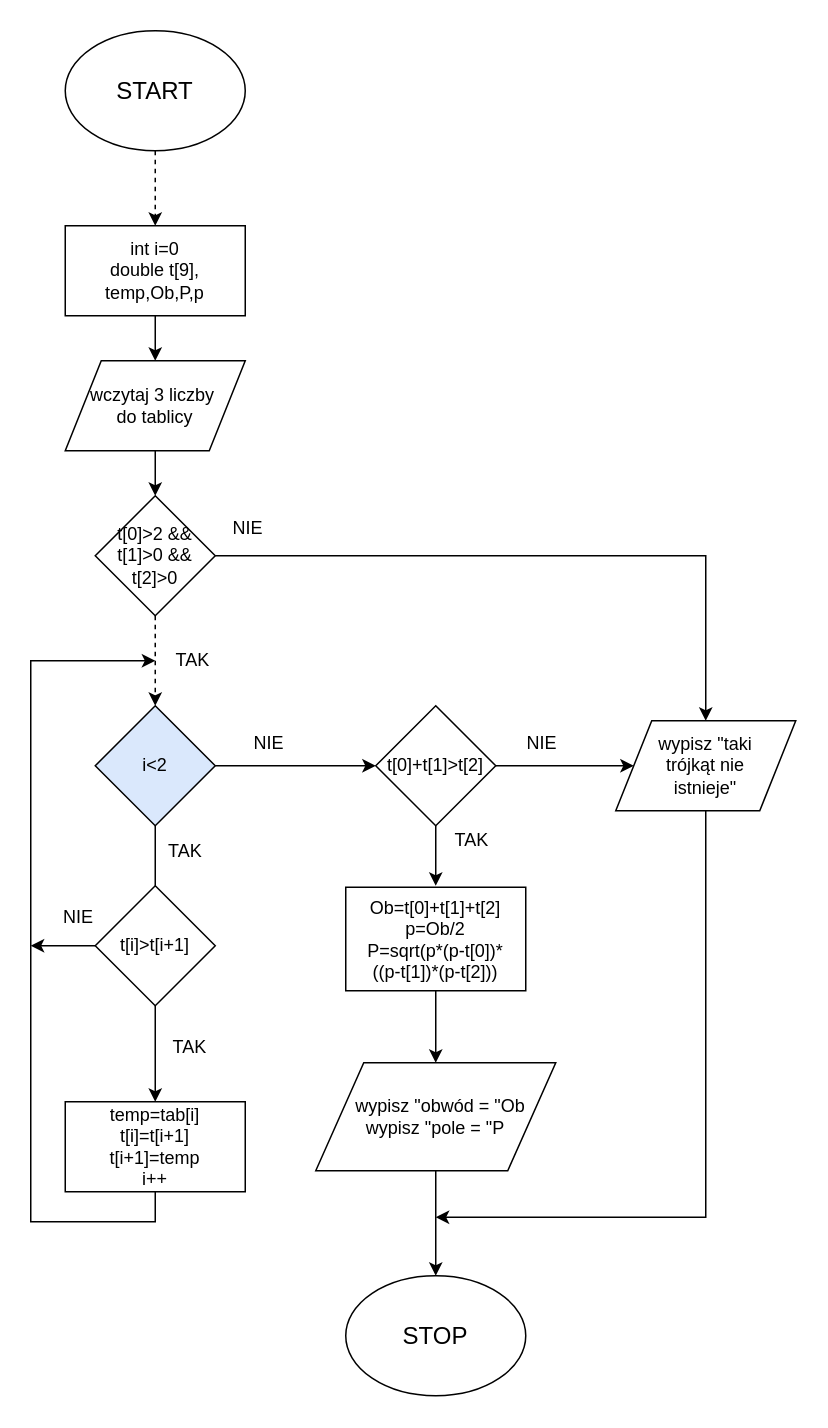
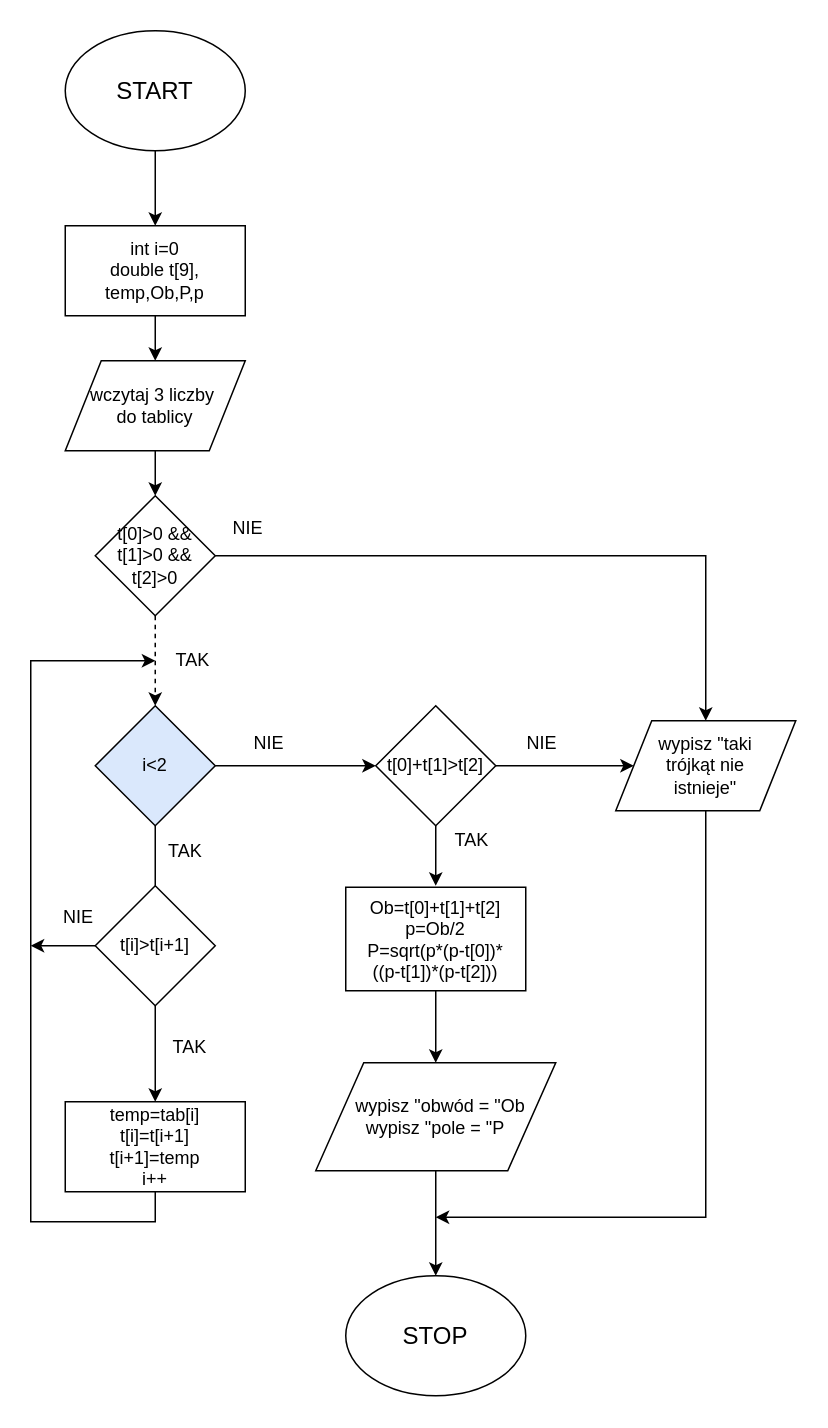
- <mxCell id="2" style="edgeStyle=orthogonalEdgeStyle;rounded=0;orthogonalLoop=1;jettySize=auto;html=1;exitX=0.5;exitY=1;exitDx=0;exitDy=0;entryX=0.5;entryY=0;entryDx=0;entryDy=0;dashed=1;" parent="1" source="3" target="5" edge="1"><mxGeometry relative="1" as="geometry" /></mxCell>
+ <mxCell id="2" style="edgeStyle=orthogonalEdgeStyle;rounded=0;orthogonalLoop=1;jettySize=auto;html=1;exitX=0.5;exitY=1;exitDx=0;exitDy=0;entryX=0.5;entryY=0;entryDx=0;entryDy=0;" parent="1" source="3" target="5" edge="1"><mxGeometry relative="1" as="geometry" /></mxCell>
- <mxCell id="33" value="&amp;nbsp;t[0]&amp;gt;2 &amp;amp;&amp;amp;&amp;nbsp;&lt;br&gt;t[1]&amp;gt;0 &amp;amp;&amp;amp;&lt;br&gt;t[2]&amp;gt;0&lt;br&gt;" style="rhombus;whiteSpace=wrap;html=1;" parent="1" vertex="1"><mxGeometry x="63" y="330" width="80" height="80" as="geometry" /></mxCell>
+ <mxCell id="33" value="&amp;nbsp;t[0]&amp;gt;0 &amp;amp;&amp;amp;&amp;nbsp;&lt;br&gt;t[1]&amp;gt;0 &amp;amp;&amp;amp;&lt;br&gt;t[2]&amp;gt;0&lt;br&gt;" style="rhombus;whiteSpace=wrap;html=1;" parent="1" vertex="1"><mxGeometry x="63" y="330" width="80" height="80" as="geometry" /></mxCell>
